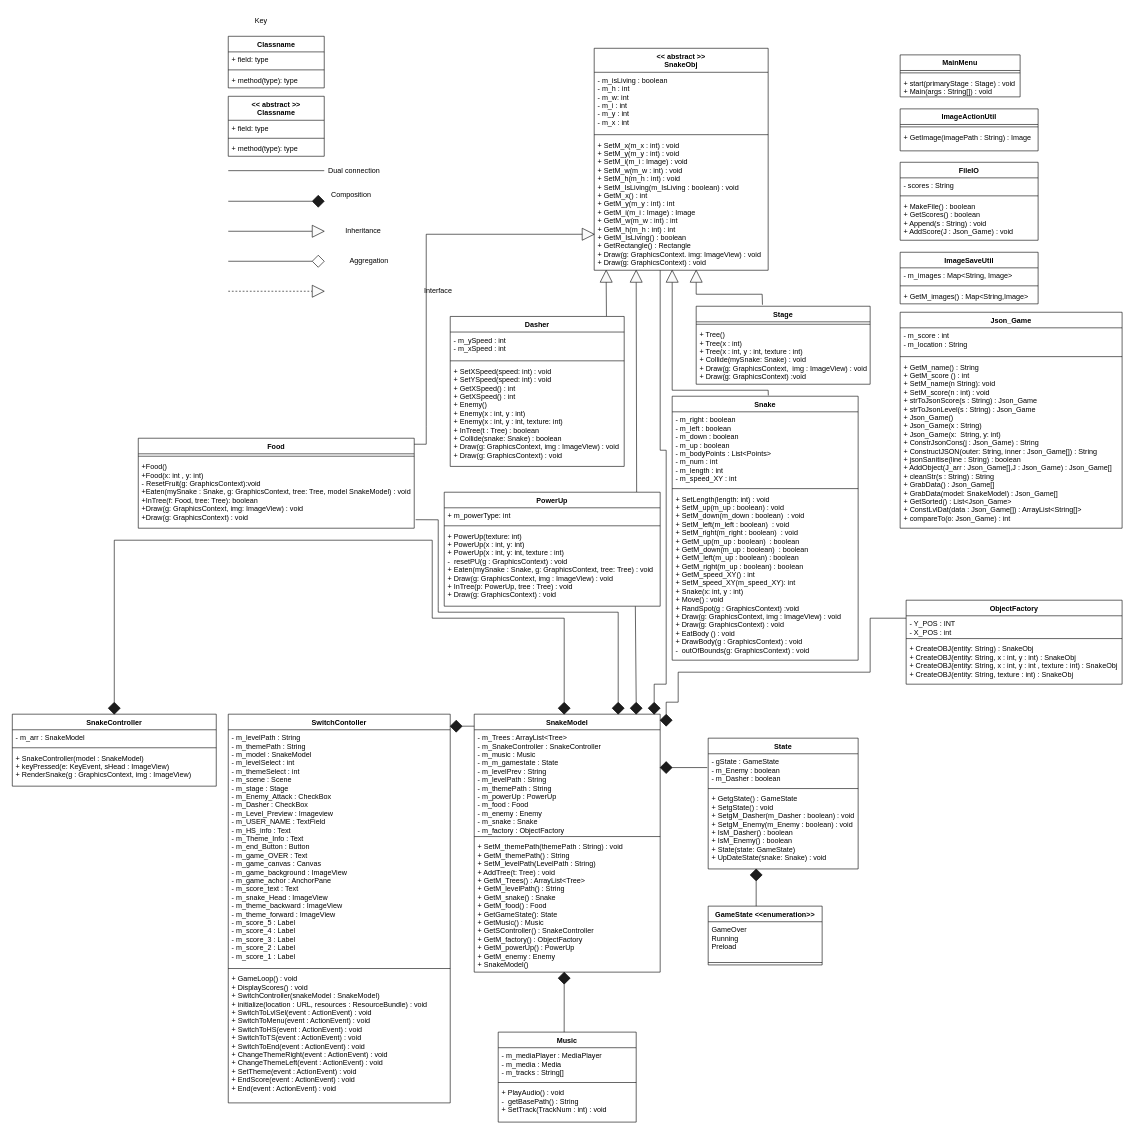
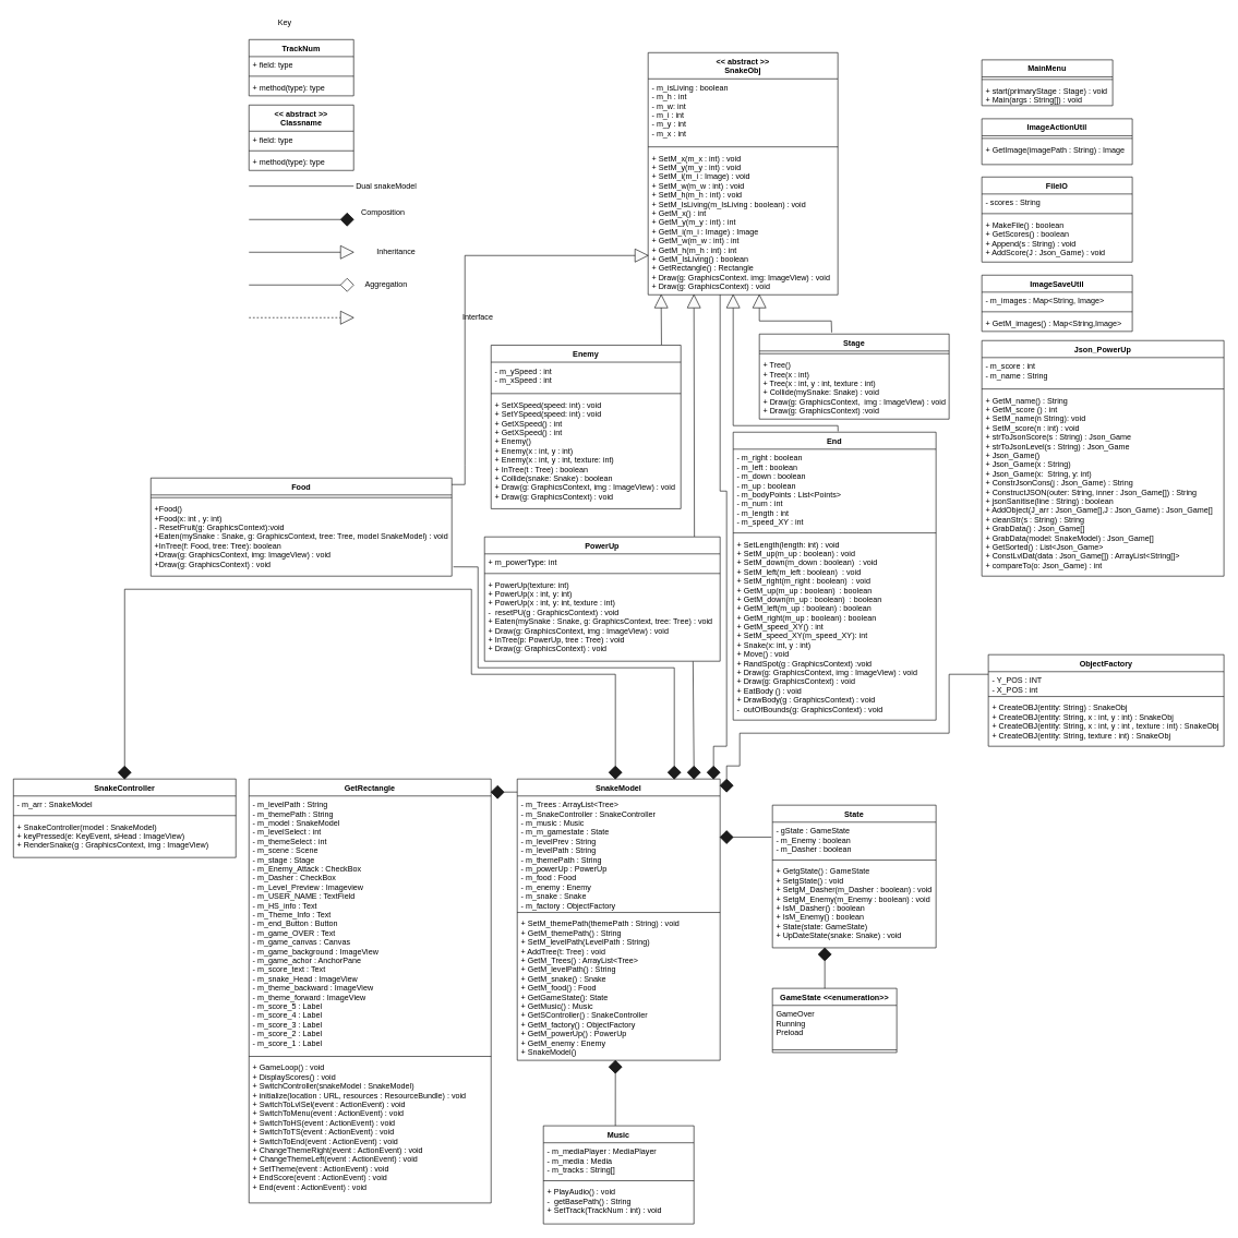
- <mxCell id="2" value="Classname" style="swimlane;fontStyle=1;align=center;verticalAlign=top;childLayout=stackLayout;horizontal=1;startSize=26;horizontalStack=0;resizeParent=1;resizeParentMax=0;resizeLast=0;collapsible=1;marginBottom=0;" parent="1" vertex="1"><mxGeometry x="380" y="60" width="160" height="86" as="geometry" /></mxCell>
+ <mxCell id="2" value="TrackNum" style="swimlane;fontStyle=1;align=center;verticalAlign=top;childLayout=stackLayout;horizontal=1;startSize=26;horizontalStack=0;resizeParent=1;resizeParentMax=0;resizeLast=0;collapsible=1;marginBottom=0;" parent="1" vertex="1"><mxGeometry x="380" y="60" width="160" height="86" as="geometry" /></mxCell>
- <mxCell id="19" value="Dual connection" style="text;html=1;strokeColor=none;fillColor=none;align=center;verticalAlign=middle;whiteSpace=wrap;rounded=0;" parent="1" vertex="1"><mxGeometry x="540" y="270" width="100" height="30" as="geometry" /></mxCell>
+ <mxCell id="19" value="Dual snakeModel" style="text;html=1;strokeColor=none;fillColor=none;align=center;verticalAlign=middle;whiteSpace=wrap;rounded=0;" parent="1" vertex="1"><mxGeometry x="540" y="270" width="100" height="30" as="geometry" /></mxCell>
- <mxCell id="28" value="&lt;span style=&quot;font-weight: normal;&quot;&gt;Aggregation&lt;br&gt;&lt;/span&gt;" style="text;html=1;strokeColor=none;fillColor=none;align=center;verticalAlign=middle;whiteSpace=wrap;rounded=0;fontStyle=1" parent="1" vertex="1"><mxGeometry x="585" y="420" width="60" height="30" as="geometry" /></mxCell>
+ <mxCell id="28" value="&lt;span style=&quot;font-weight: normal;&quot;&gt;Aggregation&lt;br&gt;&lt;/span&gt;" style="text;html=1;strokeColor=none;fillColor=none;align=center;verticalAlign=middle;whiteSpace=wrap;rounded=0;fontStyle=1" parent="1" vertex="1"><mxGeometry x="560" y="420" width="60" height="30" as="geometry" /></mxCell>
- <mxCell id="117" value="Json_Game" style="swimlane;fontStyle=1;align=center;verticalAlign=top;childLayout=stackLayout;horizontal=1;startSize=26;horizontalStack=0;resizeParent=1;resizeParentMax=0;resizeLast=0;collapsible=1;marginBottom=0;" parent="1" vertex="1"><mxGeometry x="1500" y="520" width="370" height="360" as="geometry" /></mxCell>
+ <mxCell id="117" value="Json_PowerUp" style="swimlane;fontStyle=1;align=center;verticalAlign=top;childLayout=stackLayout;horizontal=1;startSize=26;horizontalStack=0;resizeParent=1;resizeParentMax=0;resizeLast=0;collapsible=1;marginBottom=0;" parent="1" vertex="1"><mxGeometry x="1500" y="520" width="370" height="360" as="geometry" /></mxCell>
- <mxCell id="48" value="Dasher" style="swimlane;fontStyle=1;align=center;verticalAlign=top;childLayout=stackLayout;horizontal=1;startSize=26;horizontalStack=0;resizeParent=1;resizeParentMax=0;resizeLast=0;collapsible=1;marginBottom=0;" parent="1" vertex="1"><mxGeometry x="750" y="527" width="290" height="250" as="geometry" /></mxCell>
+ <mxCell id="48" value="Enemy" style="swimlane;fontStyle=1;align=center;verticalAlign=top;childLayout=stackLayout;horizontal=1;startSize=26;horizontalStack=0;resizeParent=1;resizeParentMax=0;resizeLast=0;collapsible=1;marginBottom=0;" parent="1" vertex="1"><mxGeometry x="750" y="527" width="290" height="250" as="geometry" /></mxCell>
- <mxCell id="118" value="- m_score : int&#10;- m_location : String&#10;" style="text;strokeColor=none;fillColor=none;align=left;verticalAlign=top;spacingLeft=4;spacingRight=4;overflow=hidden;rotatable=0;points=[[0,0.5],[1,0.5]];portConstraint=eastwest;" parent="117" vertex="1"><mxGeometry y="26" width="370" height="44" as="geometry" /></mxCell>
+ <mxCell id="118" value="- m_score : int&#10;- m_name : String&#10;" style="text;strokeColor=none;fillColor=none;align=left;verticalAlign=top;spacingLeft=4;spacingRight=4;overflow=hidden;rotatable=0;points=[[0,0.5],[1,0.5]];portConstraint=eastwest;" parent="117" vertex="1"><mxGeometry y="26" width="370" height="44" as="geometry" /></mxCell>
- <mxCell id="52" value="Snake&#10;" style="swimlane;fontStyle=1;align=center;verticalAlign=top;childLayout=stackLayout;horizontal=1;startSize=26;horizontalStack=0;resizeParent=1;resizeParentMax=0;resizeLast=0;collapsible=1;marginBottom=0;" parent="1" vertex="1"><mxGeometry x="1120" y="660" width="310" height="440" as="geometry" /></mxCell>
+ <mxCell id="52" value="End&#10;" style="swimlane;fontStyle=1;align=center;verticalAlign=top;childLayout=stackLayout;horizontal=1;startSize=26;horizontalStack=0;resizeParent=1;resizeParentMax=0;resizeLast=0;collapsible=1;marginBottom=0;" parent="1" vertex="1"><mxGeometry x="1120" y="660" width="310" height="440" as="geometry" /></mxCell>
- <mxCell id="73" value="SwitchContoller&#10;" style="swimlane;fontStyle=1;align=center;verticalAlign=top;childLayout=stackLayout;horizontal=1;startSize=26;horizontalStack=0;resizeParent=1;resizeParentMax=0;resizeLast=0;collapsible=1;marginBottom=0;" parent="1" vertex="1"><mxGeometry x="380" y="1190" width="370" height="648" as="geometry" /></mxCell>
+ <mxCell id="73" value="GetRectangle&#10;" style="swimlane;fontStyle=1;align=center;verticalAlign=top;childLayout=stackLayout;horizontal=1;startSize=26;horizontalStack=0;resizeParent=1;resizeParentMax=0;resizeLast=0;collapsible=1;marginBottom=0;" parent="1" vertex="1"><mxGeometry x="380" y="1190" width="370" height="648" as="geometry" /></mxCell>
